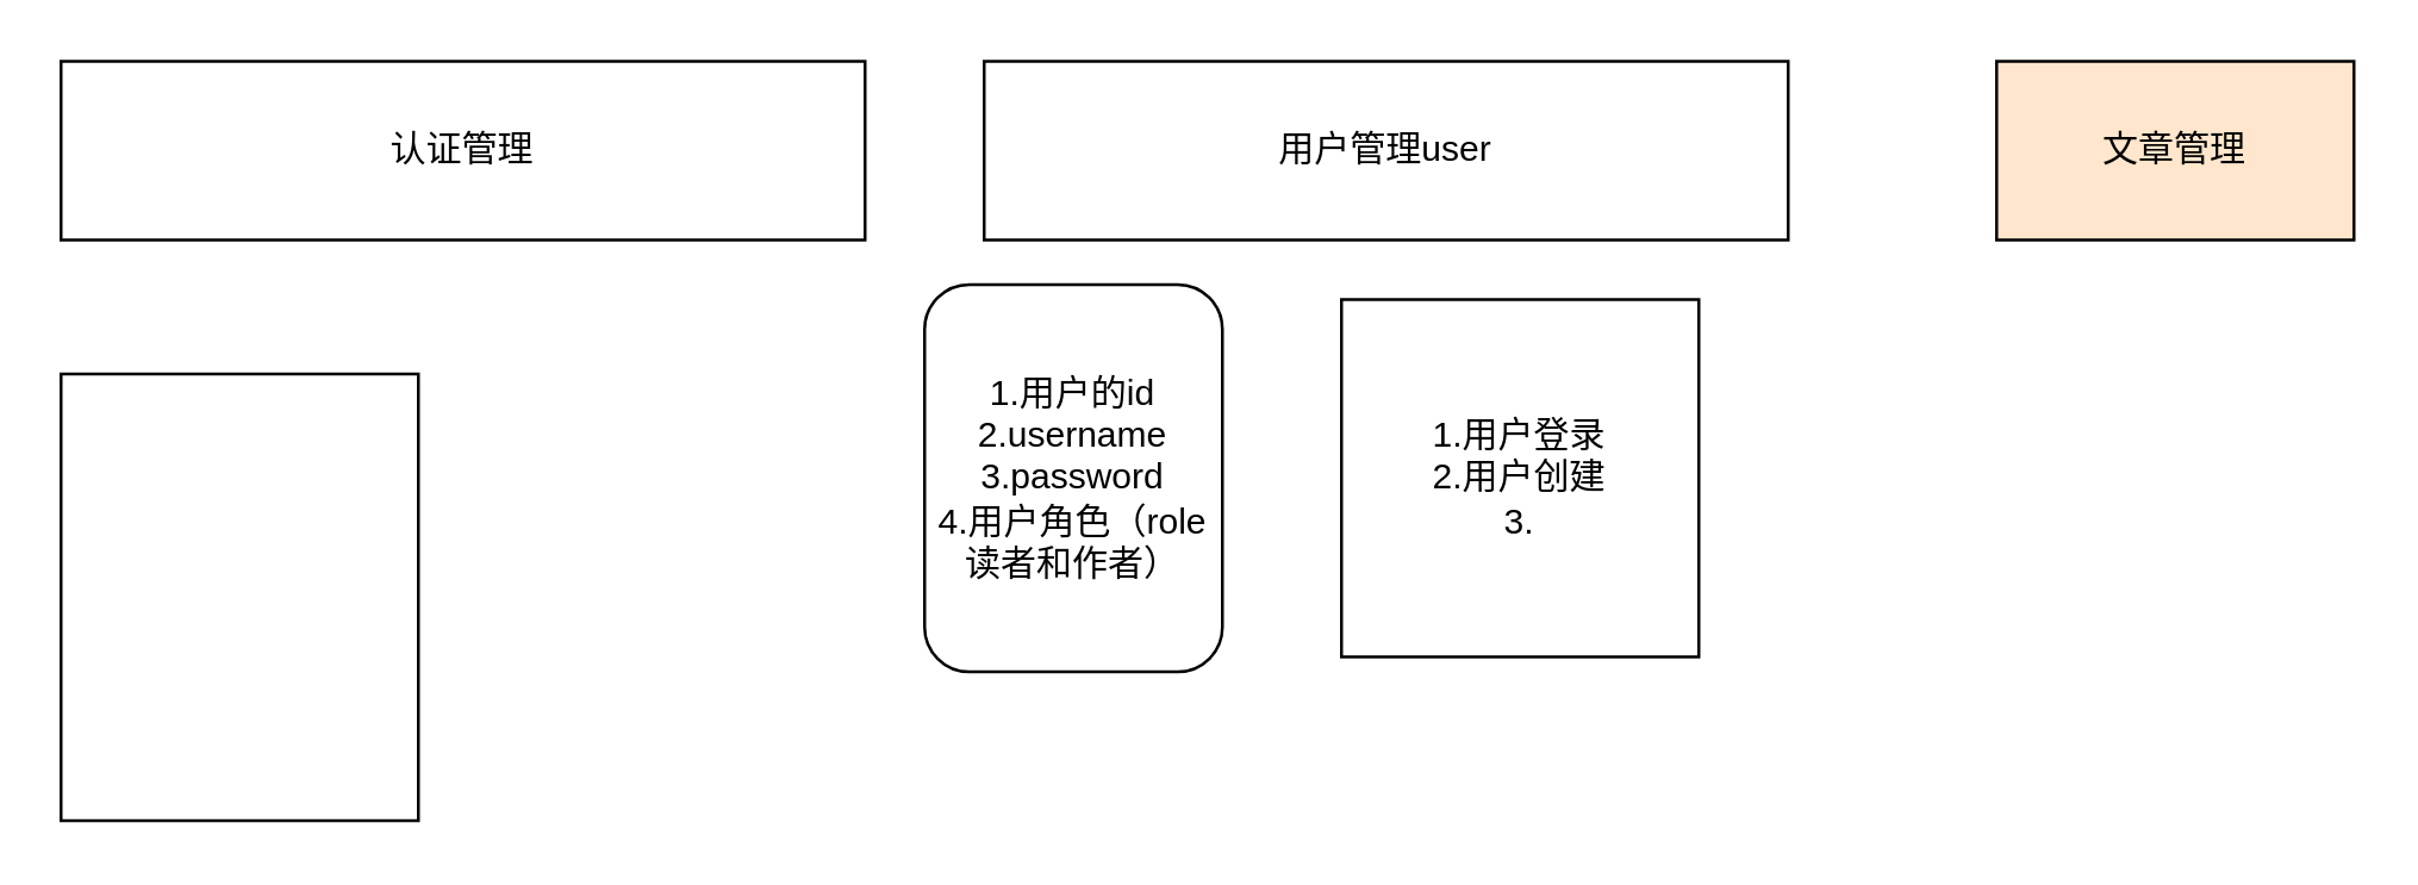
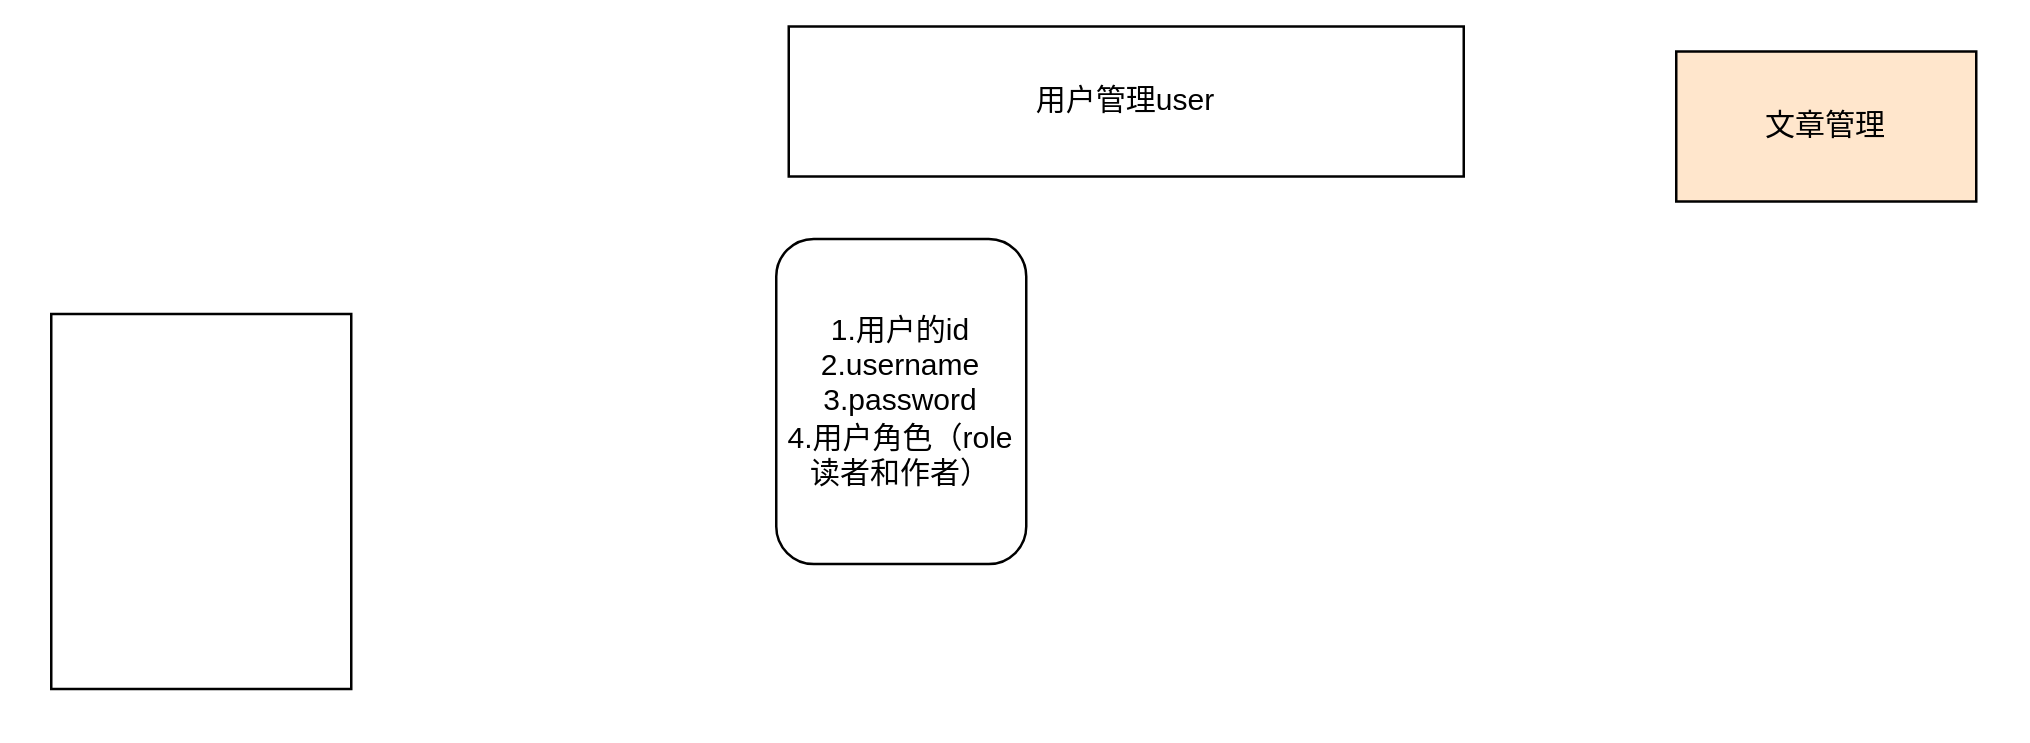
- <mxCell id="3" value="认证管理" style="rounded=0;whiteSpace=wrap;html=1;" vertex="1" parent="1"><mxGeometry x="20" y="20" width="270" height="60" as="geometry" /></mxCell>
- <mxCell id="2" value="用户管理user" style="rounded=0;whiteSpace=wrap;html=1;" vertex="1" parent="1"><mxGeometry x="330" y="20" width="270" height="60" as="geometry" /></mxCell>
+ <mxCell id="2" value="用户管理user" style="rounded=0;whiteSpace=wrap;html=1;" vertex="1" parent="1"><mxGeometry x="315" y="10" width="270" height="60" as="geometry" /></mxCell>
- <mxCell id="6" value="1.用户登录&lt;br&gt;2.用户创建&lt;br&gt;3." style="rounded=0;whiteSpace=wrap;html=1;" vertex="1" parent="1"><mxGeometry x="450" y="100" width="120" height="120" as="geometry" /></mxCell>
